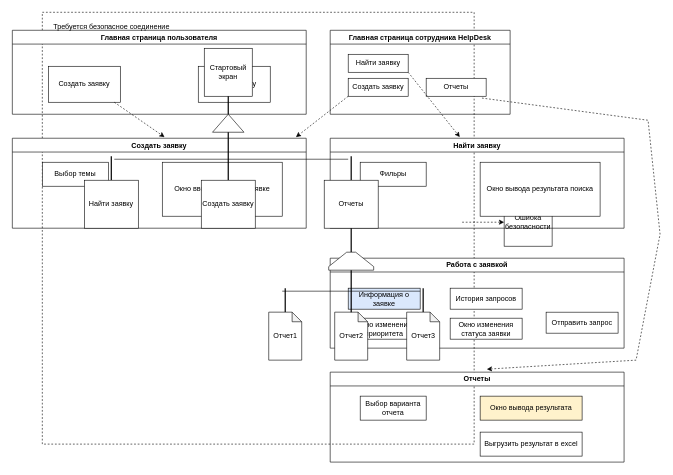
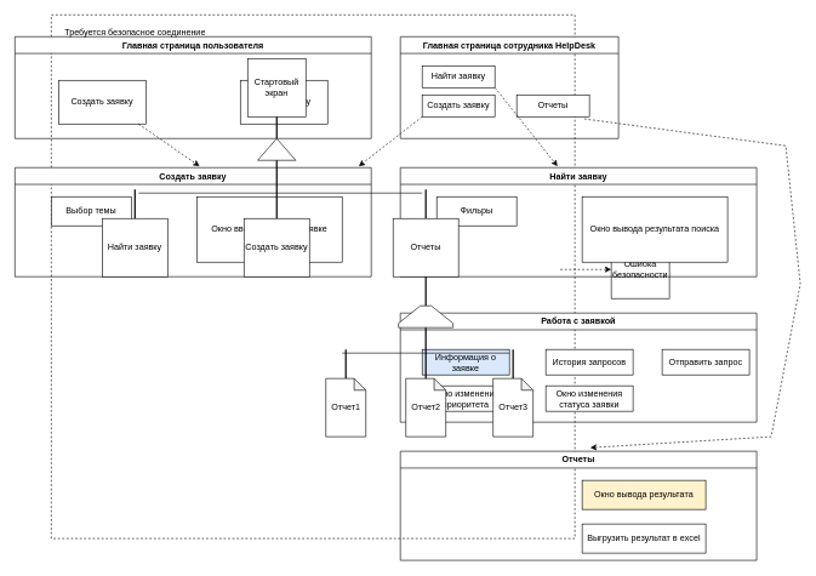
- <mxCell id="24" value="Отправить запрос" style="rounded=0;whiteSpace=wrap;html=1;" vertex="1" parent="22"><mxGeometry x="360" y="90" width="120" height="35" as="geometry" /></mxCell>
+ <mxCell id="24" value="Отправить запрос" style="rounded=0;whiteSpace=wrap;html=1;" vertex="1" parent="22"><mxGeometry x="360" y="50" width="120" height="35" as="geometry" /></mxCell>
- <mxCell id="30" value="Выбор варианта отчета" style="rounded=0;whiteSpace=wrap;html=1;" vertex="1" parent="29"><mxGeometry x="50" y="40" width="110" height="40" as="geometry" /></mxCell>
